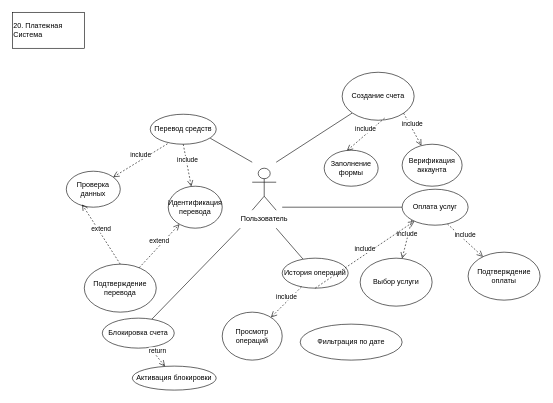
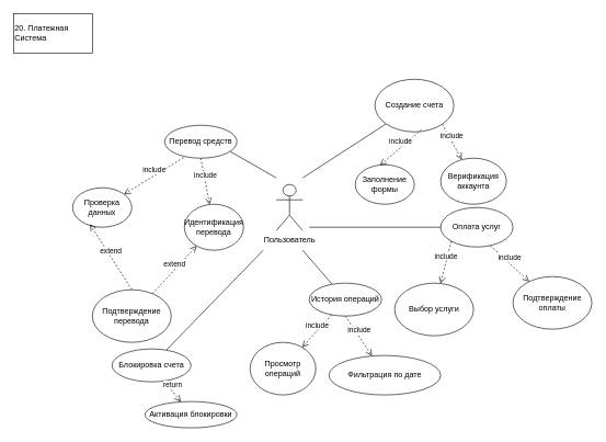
- <mxCell id="28" value="include" style="html=1;verticalAlign=bottom;endArrow=open;dashed=1;endSize=8;curved=0;rounded=0;exitX=0.5;exitY=1;exitDx=0;exitDy=0;" edge="1" parent="1" source="25" target="19"><mxGeometry relative="1" as="geometry"><mxPoint x="500" y="605" as="sourcePoint" /><mxPoint x="500" y="600" as="targetPoint" /></mxGeometry></mxCell>
+ <mxCell id="28" value="include" style="html=1;verticalAlign=bottom;endArrow=open;dashed=1;endSize=8;curved=0;rounded=0;exitX=0.5;exitY=1;exitDx=0;exitDy=0;" edge="1" parent="1" source="25" target="29"><mxGeometry relative="1" as="geometry"><mxPoint x="500" y="605" as="sourcePoint" /><mxPoint x="500" y="600" as="targetPoint" /></mxGeometry></mxCell>
- <mxCell id="27" value="Просмотр операций" style="ellipse;whiteSpace=wrap;html=1;" vertex="1" parent="1"><mxGeometry x="370" y="520" width="100" height="80" as="geometry" /></mxCell>
+ <mxCell id="27" value="Просмотр операций" style="ellipse;whiteSpace=wrap;html=1;" vertex="1" parent="1"><mxGeometry x="380" y="520" width="100" height="80" as="geometry" /></mxCell>
